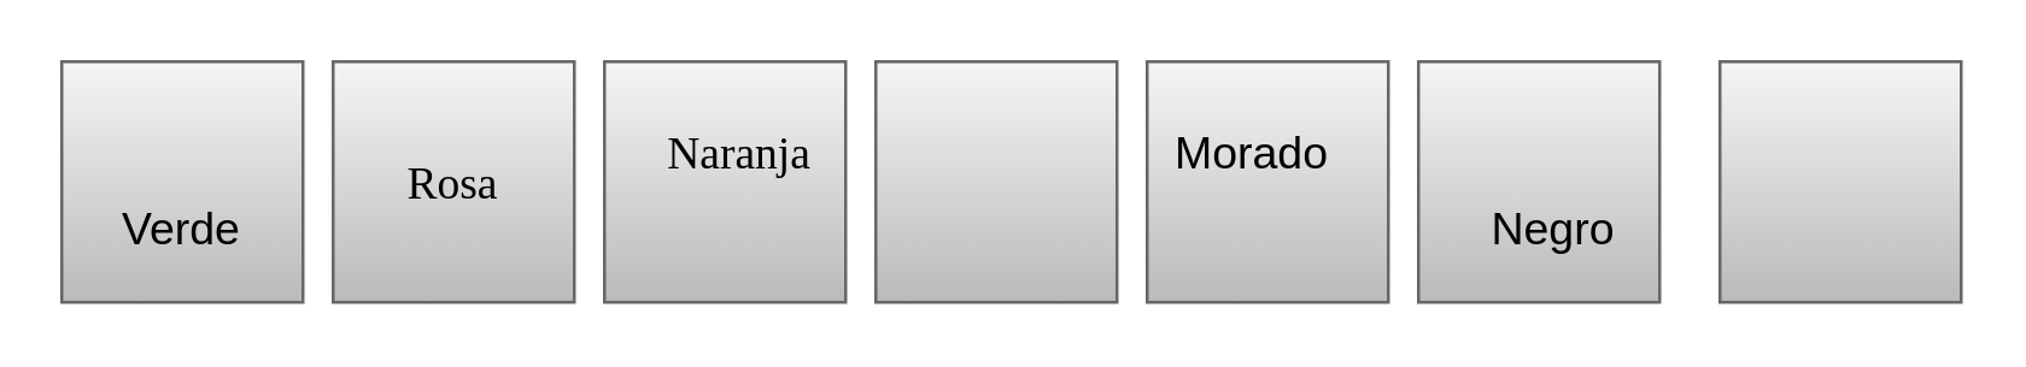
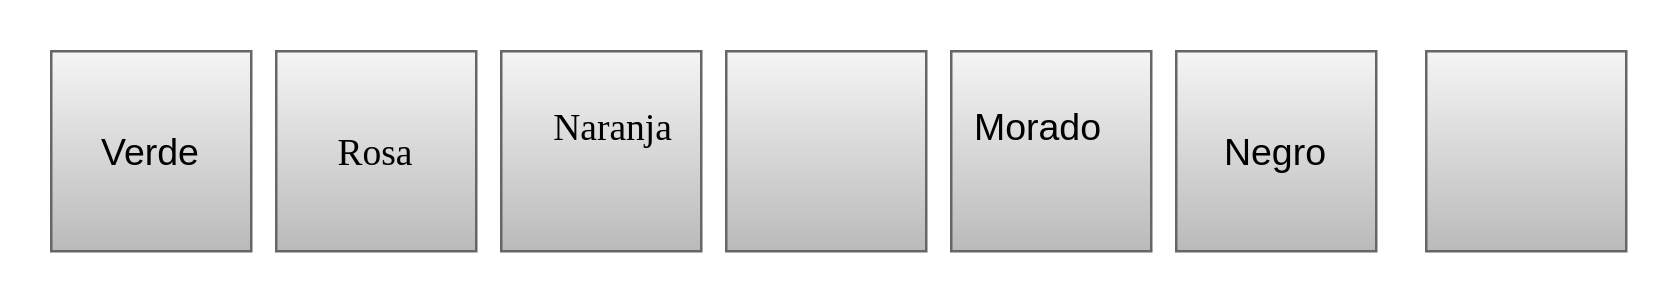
- <mxCell id="9" value="&lt;font style=&quot;font-size: 15px;&quot;&gt;Verde&lt;/font&gt;" style="text;html=1;align=center;verticalAlign=middle;whiteSpace=wrap;rounded=0;" vertex="1" parent="1"><mxGeometry x="30" y="60" width="60" height="30" as="geometry" /></mxCell>
+ <mxCell id="9" value="&lt;font style=&quot;font-size: 15px;&quot;&gt;Verde&lt;/font&gt;" style="text;html=1;align=center;verticalAlign=middle;whiteSpace=wrap;rounded=0;" vertex="1" parent="1"><mxGeometry x="30" y="45" width="60" height="30" as="geometry" /></mxCell>
- <mxCell id="12" value="&lt;font style=&quot;font-size: 15px;&quot;&gt;Negro&lt;/font&gt;" style="text;html=1;align=center;verticalAlign=middle;whiteSpace=wrap;rounded=0;" vertex="1" parent="1"><mxGeometry x="485" y="60" width="60" height="30" as="geometry" /></mxCell>
+ <mxCell id="12" value="&lt;font style=&quot;font-size: 15px;&quot;&gt;Negro&lt;/font&gt;" style="text;html=1;align=center;verticalAlign=middle;whiteSpace=wrap;rounded=0;" vertex="1" parent="1"><mxGeometry x="480" y="45" width="60" height="30" as="geometry" /></mxCell>
